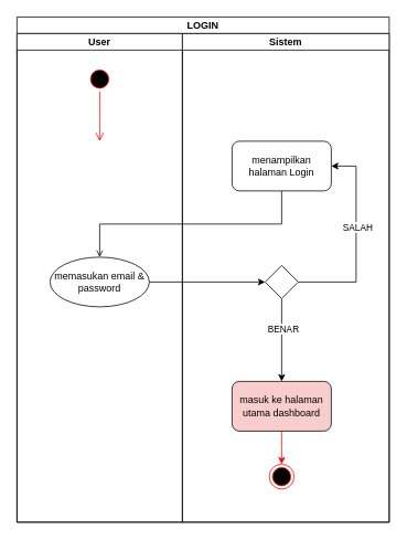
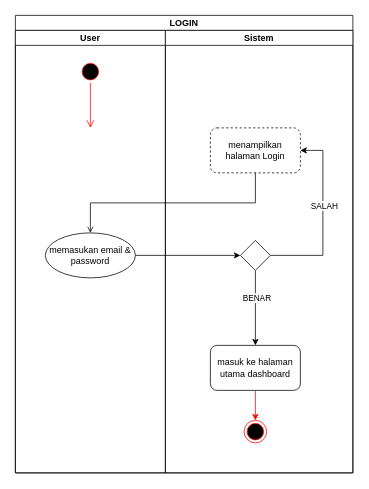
- <mxCell id="13" value="menampilkan halaman Login" style="rounded=1;whiteSpace=wrap;html=1;" parent="7" vertex="1"><mxGeometry x="60" y="130" width="120" height="60" as="geometry" /></mxCell>
+ <mxCell id="13" value="menampilkan halaman Login" style="rounded=1;whiteSpace=wrap;html=1;dashed=1;" parent="7" vertex="1"><mxGeometry x="60" y="130" width="120" height="60" as="geometry" /></mxCell>
- <mxCell id="15" value="masuk ke halaman utama dashboard" style="rounded=1;whiteSpace=wrap;html=1;fillColor=#f8cecc;" parent="7" vertex="1"><mxGeometry x="60" y="420" width="120" height="60" as="geometry" /></mxCell>
+ <mxCell id="15" value="masuk ke halaman utama dashboard" style="rounded=1;whiteSpace=wrap;html=1;" parent="7" vertex="1"><mxGeometry x="60" y="420" width="120" height="60" as="geometry" /></mxCell>
